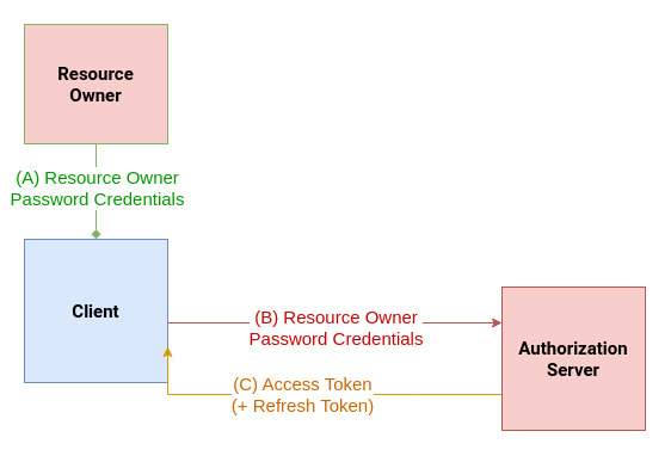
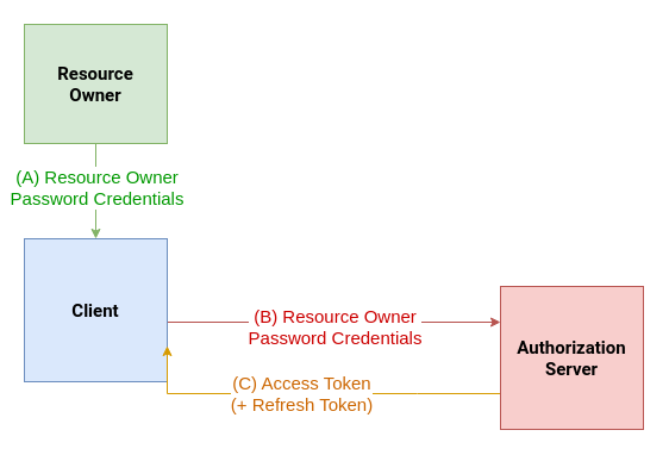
- <mxCell id="7" value="&lt;b style=&quot;font-size: 15px;&quot;&gt;Resource&lt;br style=&quot;font-size: 15px;&quot;&gt;Owner&lt;br style=&quot;font-size: 15px;&quot;&gt;&lt;/b&gt;" style="rounded=0;whiteSpace=wrap;html=1;fillColor=#f8cecc;strokeColor=#82b366;fontSize=15;fontFamily=Roboto;fontSource=https%3A%2F%2Ffonts.googleapis.com%2Fcss%3Ffamily%3DRoboto;" parent="1" vertex="1"><mxGeometry x="20" y="20" width="120" height="100" as="geometry" /></mxCell>
+ <mxCell id="7" value="&lt;b style=&quot;font-size: 15px;&quot;&gt;Resource&lt;br style=&quot;font-size: 15px;&quot;&gt;Owner&lt;br style=&quot;font-size: 15px;&quot;&gt;&lt;/b&gt;" style="rounded=0;whiteSpace=wrap;html=1;fillColor=#d5e8d4;strokeColor=#82b366;fontSize=15;fontFamily=Roboto;fontSource=https%3A%2F%2Ffonts.googleapis.com%2Fcss%3Ffamily%3DRoboto;" parent="1" vertex="1"><mxGeometry x="20" y="20" width="120" height="100" as="geometry" /></mxCell>
- <mxCell id="5" style="edgeStyle=orthogonalEdgeStyle;rounded=0;orthogonalLoop=1;jettySize=auto;html=1;fillColor=#d5e8d4;strokeColor=#82b366;endArrow=diamond;" edge="1" parent="1" source="7" target="4"><mxGeometry relative="1" as="geometry" /></mxCell>
+ <mxCell id="5" style="edgeStyle=orthogonalEdgeStyle;rounded=0;orthogonalLoop=1;jettySize=auto;html=1;fillColor=#d5e8d4;strokeColor=#82b366;" edge="1" parent="1" source="7" target="4"><mxGeometry relative="1" as="geometry" /></mxCell>
